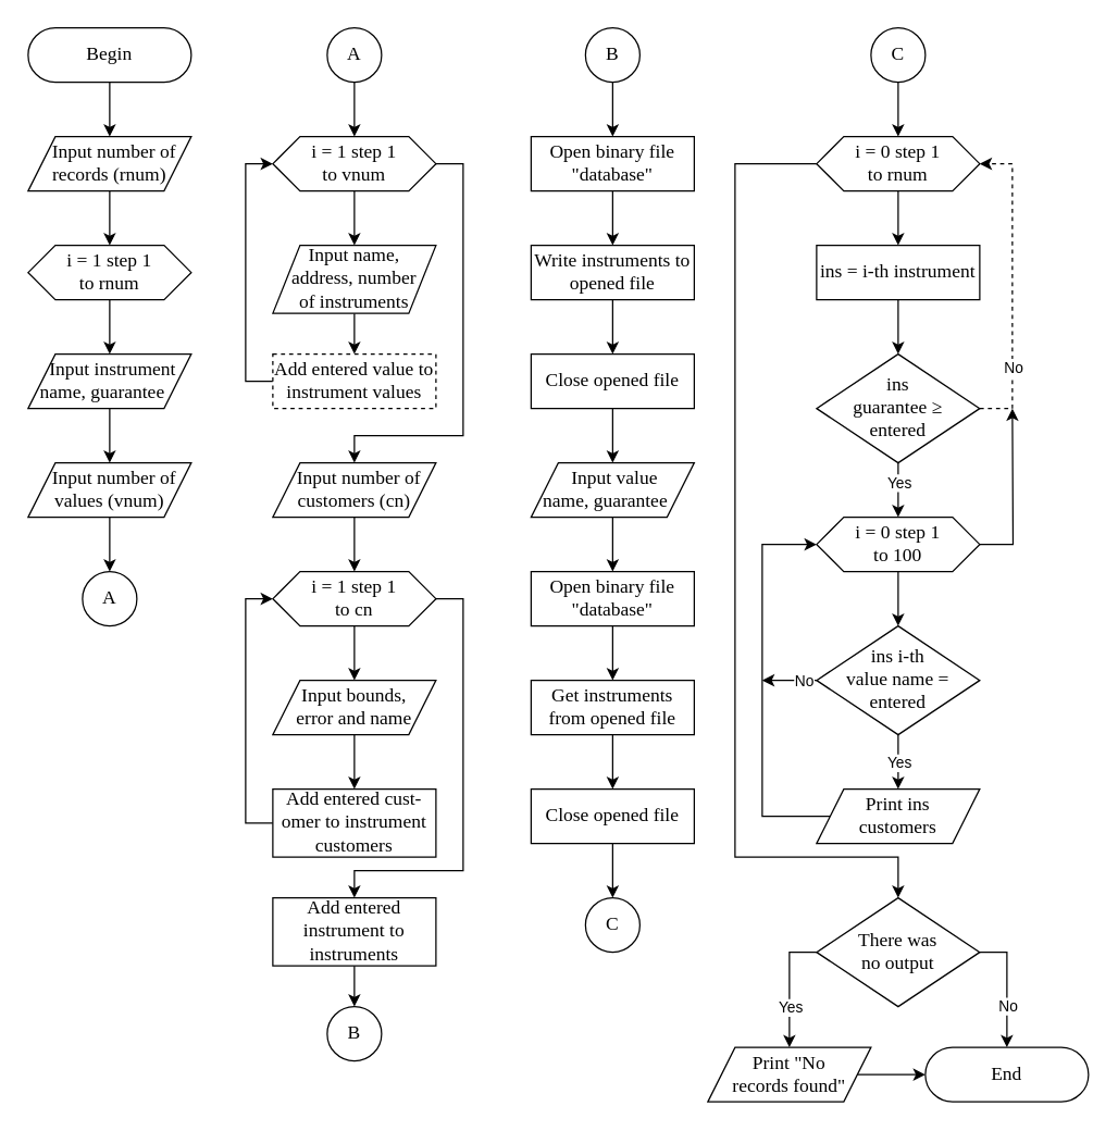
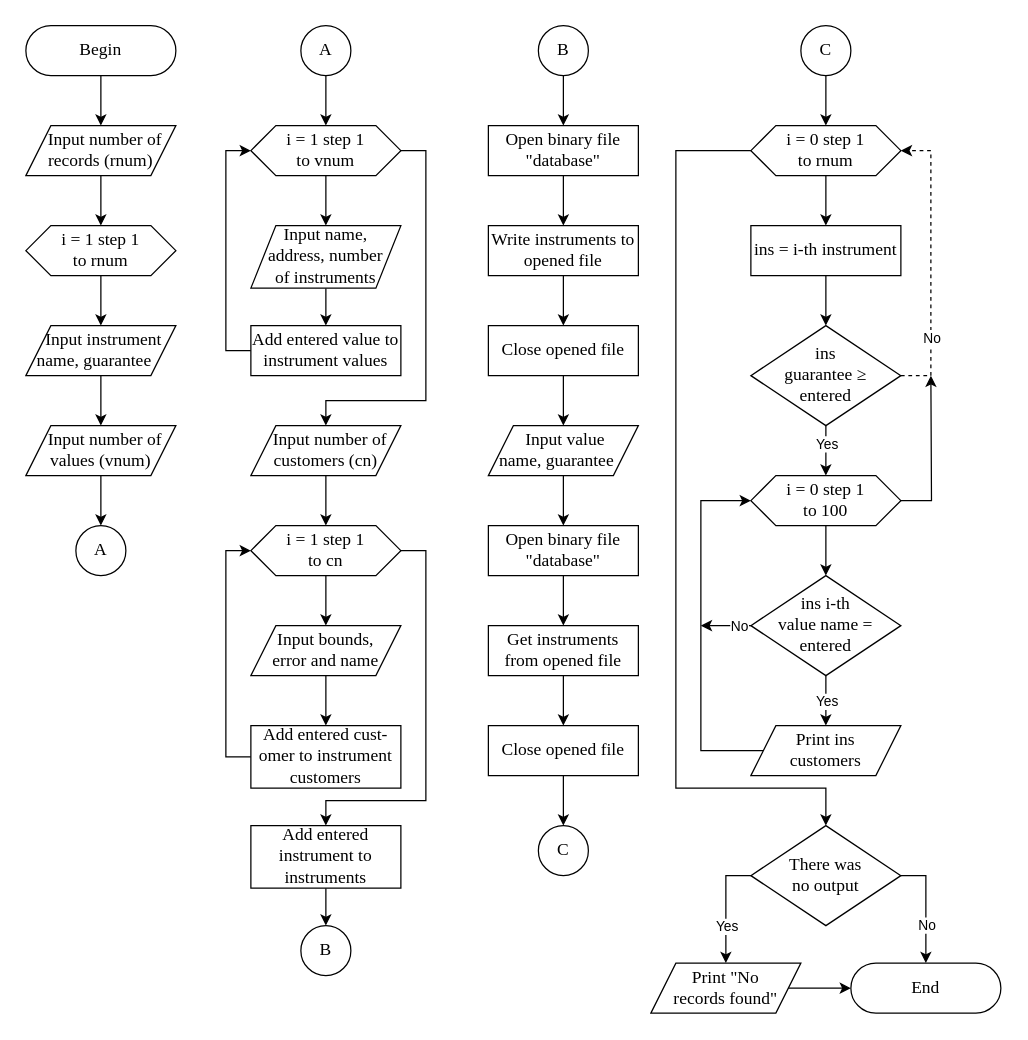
- <mxCell id="65" value="Add entered value to instrument values " style="rounded=0;whiteSpace=wrap;html=1;fontFamily=Times New Roman;fontSize=14;strokeColor=default;strokeWidth=1;fillColor=#FFFFFF;gradientColor=none;labelBackgroundColor=none;fontColor=default;align=center;dashed=1;" vertex="1" parent="1"><mxGeometry x="200" y="260" width="120" height="40" as="geometry" /></mxCell>
+ <mxCell id="65" value="Add entered value to instrument values " style="rounded=0;whiteSpace=wrap;html=1;fontFamily=Times New Roman;fontSize=14;strokeColor=default;strokeWidth=1;fillColor=#FFFFFF;gradientColor=none;labelBackgroundColor=none;fontColor=default;align=center;" vertex="1" parent="1"><mxGeometry x="200" y="260" width="120" height="40" as="geometry" /></mxCell>
